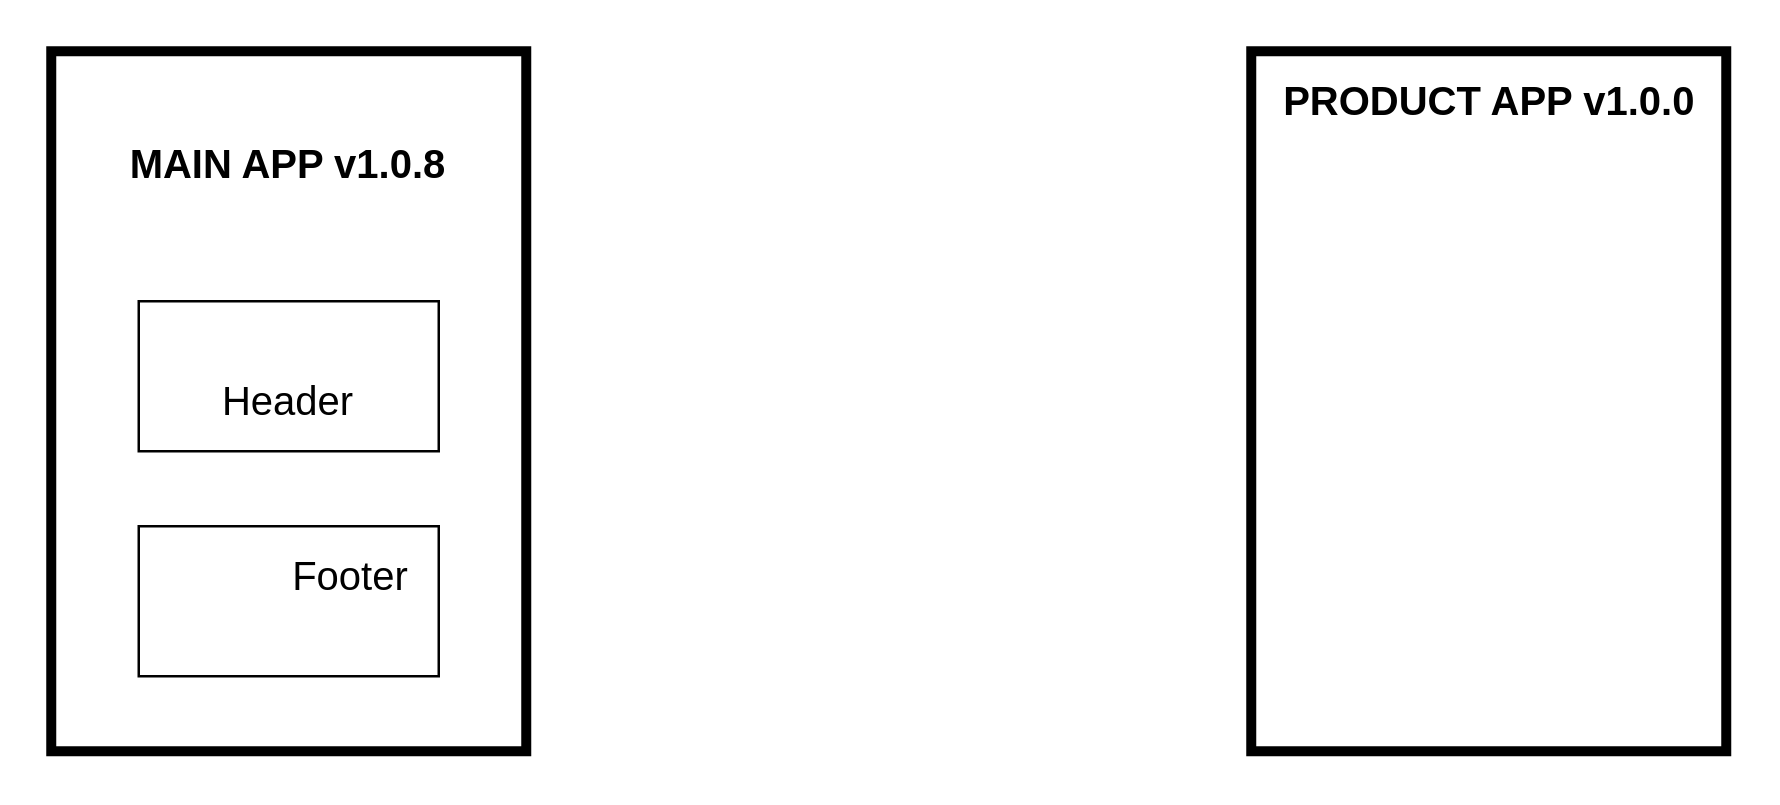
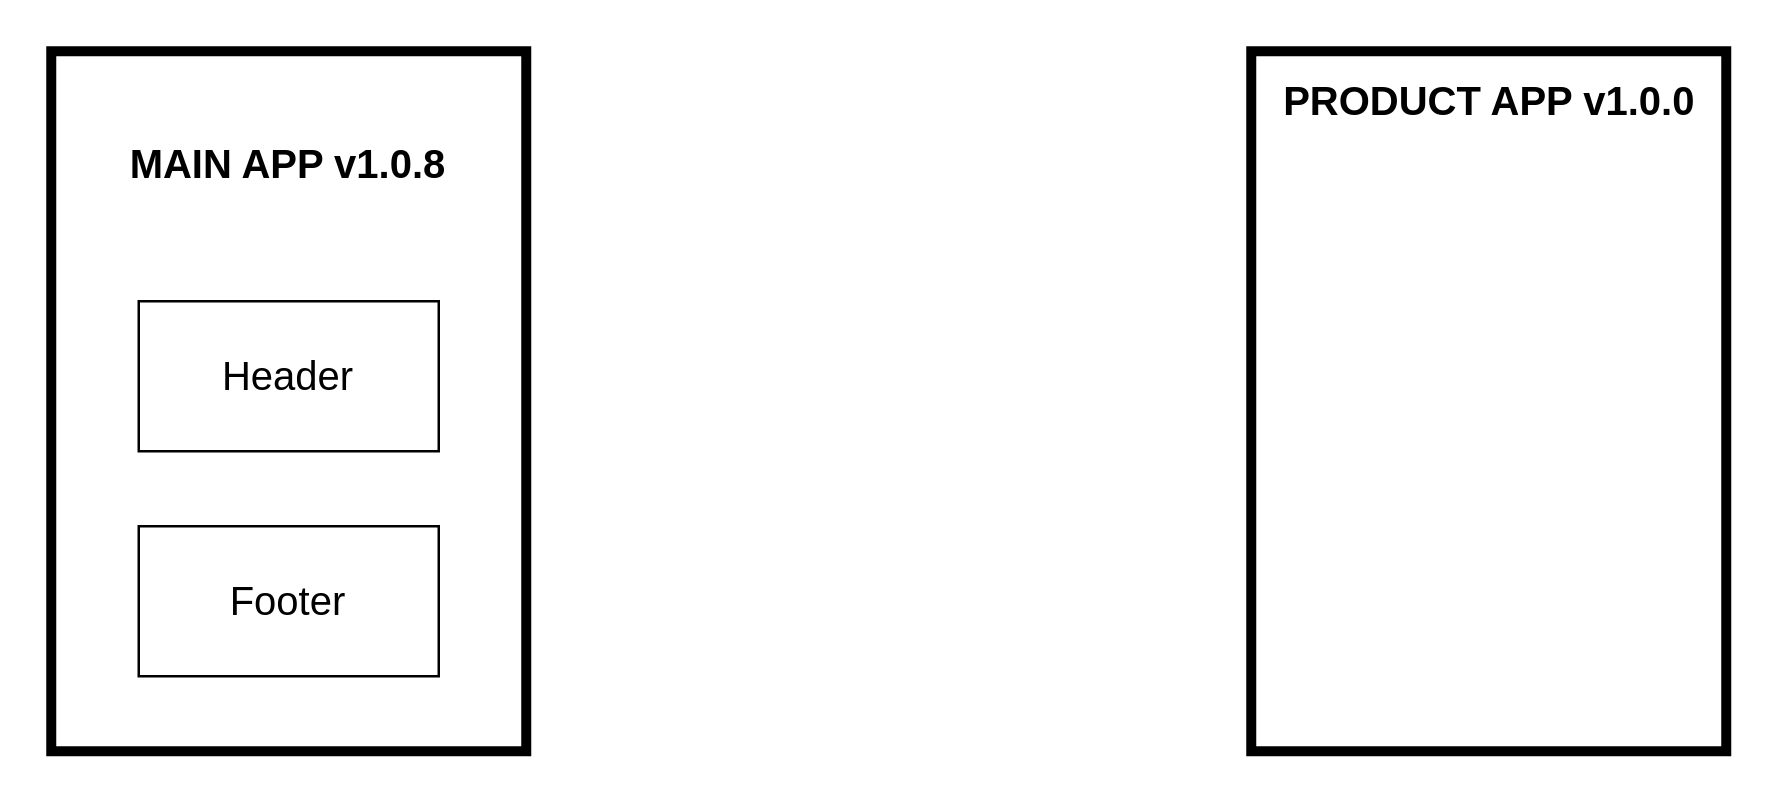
- <mxCell id="7" value="Header" style="text;strokeColor=none;align=center;fillColor=none;html=1;verticalAlign=middle;whiteSpace=wrap;rounded=0;fontSize=16;" vertex="1" parent="1"><mxGeometry x="85" y="145" width="60" height="30" as="geometry" /></mxCell>
+ <mxCell id="7" value="Header" style="text;strokeColor=none;align=center;fillColor=none;html=1;verticalAlign=middle;whiteSpace=wrap;rounded=0;fontSize=16;" vertex="1" parent="1"><mxGeometry x="85" y="135" width="60" height="30" as="geometry" /></mxCell>
- <mxCell id="9" value="Footer" style="text;strokeColor=none;align=center;fillColor=none;html=1;verticalAlign=middle;whiteSpace=wrap;rounded=0;fontSize=16;" vertex="1" parent="1"><mxGeometry x="110" y="215" width="60" height="30" as="geometry" /></mxCell>
+ <mxCell id="9" value="Footer" style="text;strokeColor=none;align=center;fillColor=none;html=1;verticalAlign=middle;whiteSpace=wrap;rounded=0;fontSize=16;" vertex="1" parent="1"><mxGeometry x="85" y="225" width="60" height="30" as="geometry" /></mxCell>
